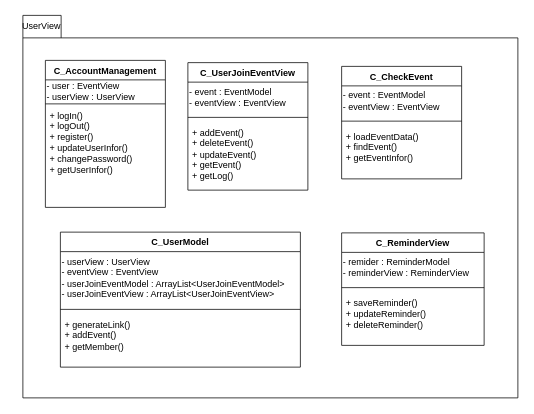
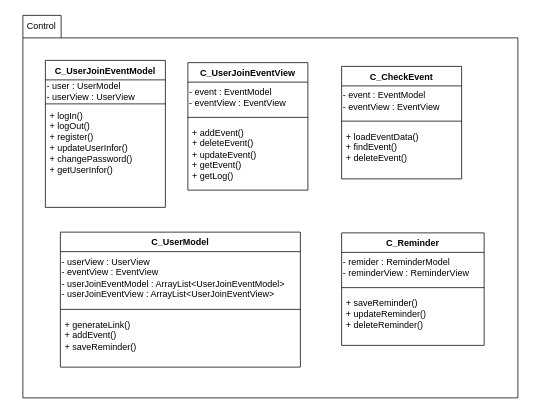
- <mxCell id="3" value="UserView" style="text;html=1;align=center;verticalAlign=middle;whiteSpace=wrap;rounded=0;" vertex="1" parent="1"><mxGeometry x="20" y="20" width="70" height="30" as="geometry" /></mxCell>
+ <mxCell id="3" value="Control" style="text;html=1;align=center;verticalAlign=middle;whiteSpace=wrap;rounded=0;" vertex="1" parent="1"><mxGeometry x="20" y="20" width="70" height="30" as="geometry" /></mxCell>
- <mxCell id="8" value="C_AccountManagement" style="swimlane;fontStyle=1;align=center;verticalAlign=top;childLayout=stackLayout;horizontal=1;startSize=26;horizontalStack=0;resizeParent=1;resizeParentMax=0;resizeLast=0;collapsible=1;marginBottom=0;whiteSpace=wrap;html=1;" vertex="1" parent="1"><mxGeometry x="60" y="80" width="160" height="196" as="geometry"><mxRectangle x="100" y="170" width="140" height="30" as="alternateBounds" /></mxGeometry></mxCell>
+ <mxCell id="8" value="C_UserJoinEventModel" style="swimlane;fontStyle=1;align=center;verticalAlign=top;childLayout=stackLayout;horizontal=1;startSize=26;horizontalStack=0;resizeParent=1;resizeParentMax=0;resizeLast=0;collapsible=1;marginBottom=0;whiteSpace=wrap;html=1;" vertex="1" parent="1"><mxGeometry x="60" y="80" width="160" height="196" as="geometry"><mxRectangle x="100" y="170" width="140" height="30" as="alternateBounds" /></mxGeometry></mxCell>
- <mxCell id="9" value="- user : EventView&lt;div&gt;- userView : UserView&lt;/div&gt;" style="text;html=1;align=left;verticalAlign=middle;whiteSpace=wrap;rounded=0;" vertex="1" parent="8"><mxGeometry y="26" width="160" height="30" as="geometry" /></mxCell>
+ <mxCell id="9" value="- user : UserModel&lt;div&gt;- userView : UserView&lt;/div&gt;" style="text;html=1;align=left;verticalAlign=middle;whiteSpace=wrap;rounded=0;" vertex="1" parent="8"><mxGeometry y="26" width="160" height="30" as="geometry" /></mxCell>
- <mxCell id="15" value="+ loadEventData()&lt;div&gt;+ findEvent()&lt;/div&gt;&lt;div&gt;+ getEventInfor()&lt;/div&gt;" style="text;strokeColor=none;fillColor=none;align=left;verticalAlign=top;spacingLeft=4;spacingRight=4;overflow=hidden;rotatable=0;points=[[0,0.5],[1,0.5]];portConstraint=eastwest;whiteSpace=wrap;html=1;" vertex="1" parent="12"><mxGeometry y="80" width="160" height="70" as="geometry" /></mxCell>
+ <mxCell id="15" value="+ loadEventData()&lt;div&gt;+ findEvent()&lt;/div&gt;&lt;div&gt;+ deleteEvent()&lt;/div&gt;" style="text;strokeColor=none;fillColor=none;align=left;verticalAlign=top;spacingLeft=4;spacingRight=4;overflow=hidden;rotatable=0;points=[[0,0.5],[1,0.5]];portConstraint=eastwest;whiteSpace=wrap;html=1;" vertex="1" parent="12"><mxGeometry y="80" width="160" height="70" as="geometry" /></mxCell>
- <mxCell id="20" value="C_ReminderView" style="swimlane;fontStyle=1;align=center;verticalAlign=top;childLayout=stackLayout;horizontal=1;startSize=26;horizontalStack=0;resizeParent=1;resizeParentMax=0;resizeLast=0;collapsible=1;marginBottom=0;whiteSpace=wrap;html=1;" vertex="1" parent="1"><mxGeometry x="455" y="310" width="190" height="150" as="geometry"><mxRectangle x="300" y="180" width="140" height="30" as="alternateBounds" /></mxGeometry></mxCell>
+ <mxCell id="20" value="C_Reminder" style="swimlane;fontStyle=1;align=center;verticalAlign=top;childLayout=stackLayout;horizontal=1;startSize=26;horizontalStack=0;resizeParent=1;resizeParentMax=0;resizeLast=0;collapsible=1;marginBottom=0;whiteSpace=wrap;html=1;" vertex="1" parent="1"><mxGeometry x="455" y="310" width="190" height="150" as="geometry"><mxRectangle x="300" y="180" width="140" height="30" as="alternateBounds" /></mxGeometry></mxCell>
- <mxCell id="19" value="+ generateLink()&lt;div&gt;+ addEvent()&lt;/div&gt;&lt;div&gt;+ getMember()&lt;/div&gt;&lt;div&gt;&lt;br&gt;&lt;/div&gt;" style="text;strokeColor=none;fillColor=none;align=left;verticalAlign=top;spacingLeft=4;spacingRight=4;overflow=hidden;rotatable=0;points=[[0,0.5],[1,0.5]];portConstraint=eastwest;whiteSpace=wrap;html=1;" vertex="1" parent="16"><mxGeometry y="110" width="320" height="70" as="geometry" /></mxCell>
+ <mxCell id="19" value="+ generateLink()&lt;div&gt;+ addEvent()&lt;/div&gt;&lt;div&gt;+ saveReminder()&lt;/div&gt;&lt;div&gt;&lt;br&gt;&lt;/div&gt;" style="text;strokeColor=none;fillColor=none;align=left;verticalAlign=top;spacingLeft=4;spacingRight=4;overflow=hidden;rotatable=0;points=[[0,0.5],[1,0.5]];portConstraint=eastwest;whiteSpace=wrap;html=1;" vertex="1" parent="16"><mxGeometry y="110" width="320" height="70" as="geometry" /></mxCell>
